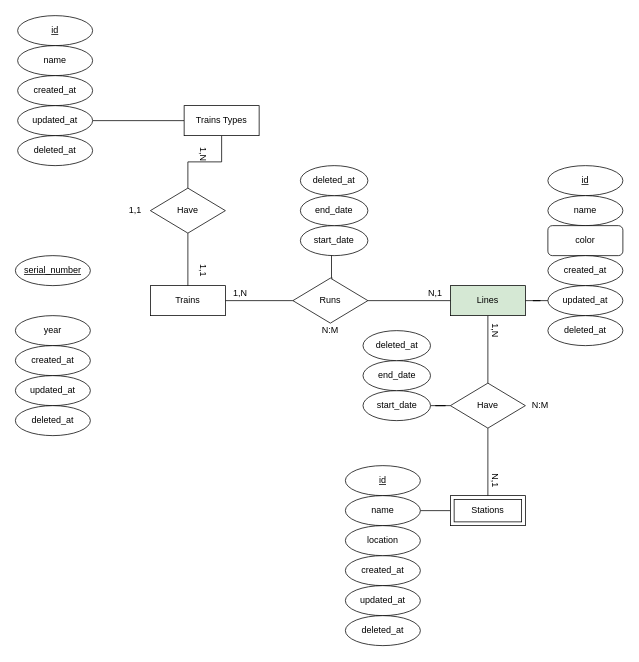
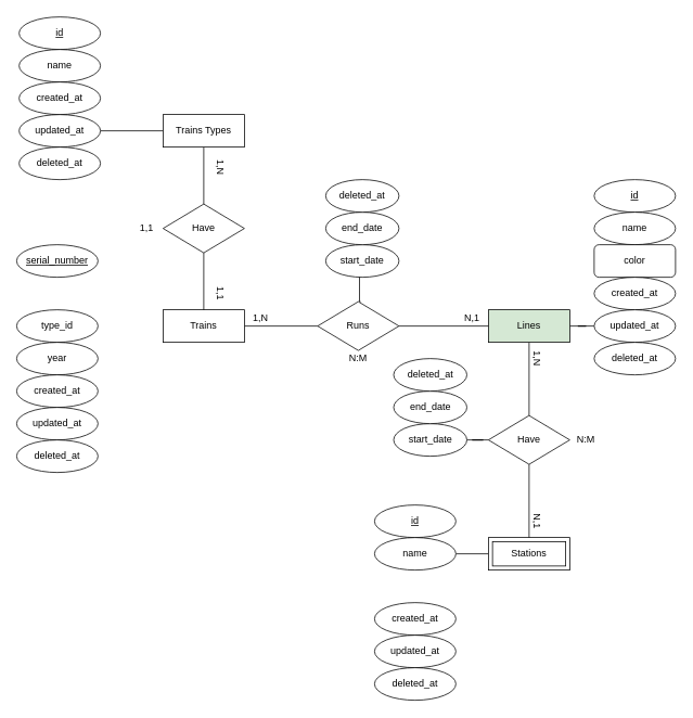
- <mxCell id="43" value="Trains Types" style="whiteSpace=wrap;html=1;align=center;" parent="1" vertex="1"><mxGeometry x="245" y="140" width="100" height="40" as="geometry" /></mxCell>
+ <mxCell id="43" value="Trains Types" style="whiteSpace=wrap;html=1;align=center;" parent="1" vertex="1"><mxGeometry x="200" y="140" width="100" height="40" as="geometry" /></mxCell>
- <mxCell id="5" value="serial_number" style="ellipse;whiteSpace=wrap;html=1;align=center;fontStyle=4;" parent="1" vertex="1"><mxGeometry x="20" y="340" width="100" height="40" as="geometry" /></mxCell>
+ <mxCell id="5" value="serial_number" style="ellipse;whiteSpace=wrap;html=1;align=center;fontStyle=4;" parent="1" vertex="1"><mxGeometry x="20" y="300" width="100" height="40" as="geometry" /></mxCell>
+ <mxCell id="4" value="type_id" style="ellipse;whiteSpace=wrap;html=1;align=center;" parent="1" vertex="1"><mxGeometry x="20" y="380" width="100" height="40" as="geometry" /></mxCell>
- <mxCell id="57" value="location" style="ellipse;whiteSpace=wrap;html=1;align=center;" vertex="1" parent="1"><mxGeometry x="460" y="700" width="100" height="40" as="geometry" /></mxCell>
